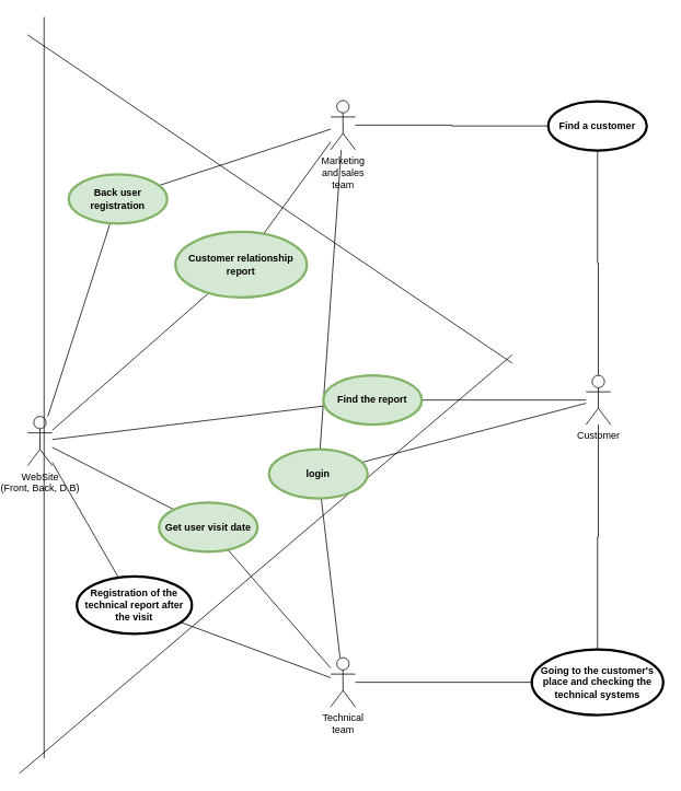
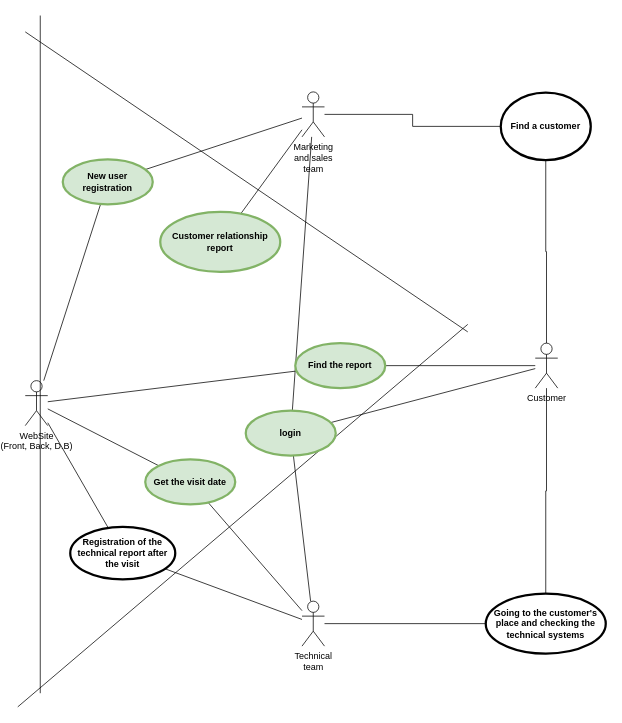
- <mxCell id="22" value="Find a customer" style="shape=ellipse;html=1;strokeWidth=3;fontStyle=1;whiteSpace=wrap;align=center;perimeter=ellipsePerimeter;" parent="1" vertex="1"><mxGeometry x="664" y="123" width="120" height="60" as="geometry" /></mxCell>
+ <mxCell id="22" value="Find a customer" style="shape=ellipse;html=1;strokeWidth=3;fontStyle=1;whiteSpace=wrap;align=center;perimeter=ellipsePerimeter;" parent="1" vertex="1"><mxGeometry x="664" y="123" width="120" height="90" as="geometry" /></mxCell>
- <mxCell id="27" value="Back user registration" style="shape=ellipse;html=1;strokeWidth=3;fontStyle=1;whiteSpace=wrap;align=center;perimeter=ellipsePerimeter;fillColor=#d5e8d4;strokeColor=#82b366;" parent="1" vertex="1"><mxGeometry x="80" y="212" width="120" height="60" as="geometry" /></mxCell>
+ <mxCell id="27" value="New user registration" style="shape=ellipse;html=1;strokeWidth=3;fontStyle=1;whiteSpace=wrap;align=center;perimeter=ellipsePerimeter;fillColor=#d5e8d4;strokeColor=#82b366;" parent="1" vertex="1"><mxGeometry x="80" y="212" width="120" height="60" as="geometry" /></mxCell>
- <mxCell id="4" style="rounded=0;orthogonalLoop=1;jettySize=auto;html=1;startArrow=none;startFill=0;endArrow=none;endFill=0;" parent="1" source="7" target="28" edge="1"><mxGeometry relative="1" as="geometry" /></mxCell>
- <mxCell id="25" value="Get user visit date" style="shape=ellipse;html=1;strokeWidth=3;fontStyle=1;whiteSpace=wrap;align=center;perimeter=ellipsePerimeter;fillColor=#d5e8d4;strokeColor=#82b366;" parent="1" vertex="1"><mxGeometry x="190" y="612" width="120" height="60" as="geometry" /></mxCell>
+ <mxCell id="25" value="Get the visit date" style="shape=ellipse;html=1;strokeWidth=3;fontStyle=1;whiteSpace=wrap;align=center;perimeter=ellipsePerimeter;fillColor=#d5e8d4;strokeColor=#82b366;" parent="1" vertex="1"><mxGeometry x="190" y="612" width="120" height="60" as="geometry" /></mxCell>
